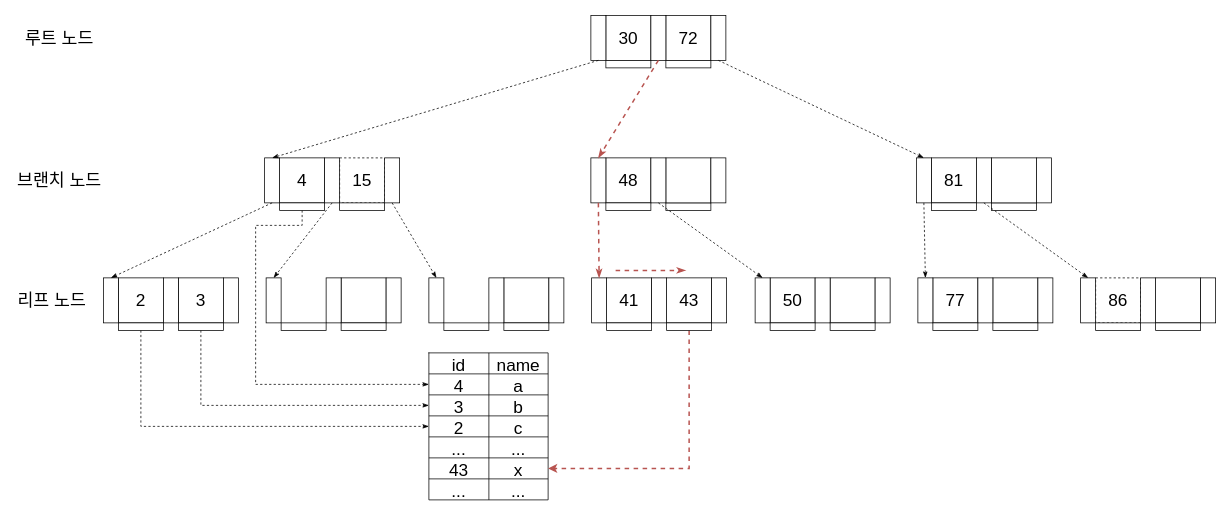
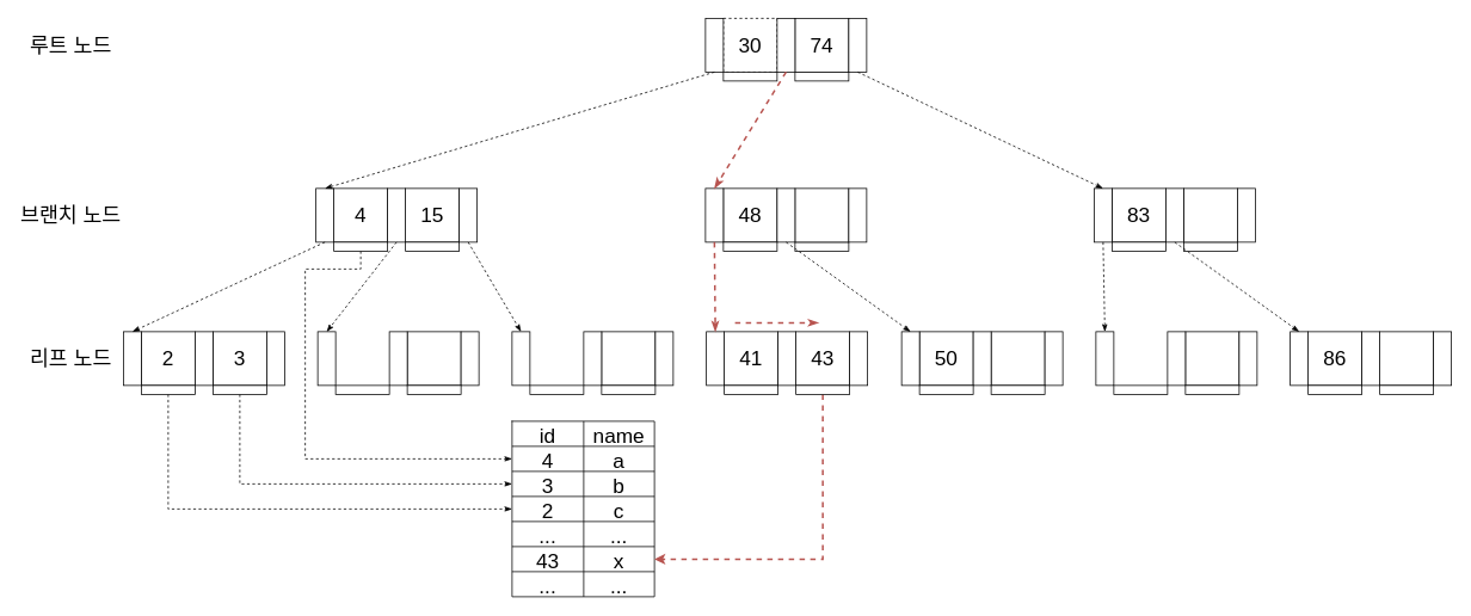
- <mxCell id="5" value="30" style="rounded=0;whiteSpace=wrap;html=1;fontSize=23;" parent="4" vertex="1"><mxGeometry x="20" width="60" height="60" as="geometry" /></mxCell>
+ <mxCell id="5" value="30" style="rounded=0;whiteSpace=wrap;html=1;fontSize=23;dashed=1;" parent="4" vertex="1"><mxGeometry x="20" width="60" height="60" as="geometry" /></mxCell>
- <mxCell id="6" value="72" style="rounded=0;whiteSpace=wrap;html=1;fontSize=23;" parent="4" vertex="1"><mxGeometry x="100" width="60" height="60" as="geometry" /></mxCell>
+ <mxCell id="6" value="74" style="rounded=0;whiteSpace=wrap;html=1;fontSize=23;" parent="4" vertex="1"><mxGeometry x="100" width="60" height="60" as="geometry" /></mxCell>
- <mxCell id="18" value="15" style="rounded=0;whiteSpace=wrap;html=1;fontSize=23;dashed=1;" parent="16" vertex="1"><mxGeometry x="100" width="60" height="60" as="geometry" /></mxCell>
+ <mxCell id="18" value="15" style="rounded=0;whiteSpace=wrap;html=1;fontSize=23;" parent="16" vertex="1"><mxGeometry x="100" width="60" height="60" as="geometry" /></mxCell>
- <mxCell id="23" value="81" style="rounded=0;whiteSpace=wrap;html=1;fontSize=23;" parent="22" vertex="1"><mxGeometry x="20" width="60" height="60" as="geometry" /></mxCell>
+ <mxCell id="23" value="83" style="rounded=0;whiteSpace=wrap;html=1;fontSize=23;" parent="22" vertex="1"><mxGeometry x="20" width="60" height="60" as="geometry" /></mxCell>
- <mxCell id="103" value="리프 노드" style="text;html=1;strokeColor=none;fillColor=none;align=center;verticalAlign=middle;whiteSpace=wrap;rounded=0;fontSize=23;" vertex="1" parent="1"><mxGeometry x="10" y="385" width="117" height="30" as="geometry" /></mxCell>
+ <mxCell id="103" value="리프 노드" style="text;html=1;strokeColor=none;fillColor=none;align=center;verticalAlign=middle;whiteSpace=wrap;rounded=0;fontSize=23;" vertex="1" parent="1"><mxGeometry y="385" width="117" height="30" as="geometry" x="20" /></mxCell>
- <mxCell id="52" value="77" style="rounded=0;whiteSpace=wrap;html=1;fontSize=23;" parent="51" vertex="1"><mxGeometry x="20" width="60" height="60" as="geometry" /></mxCell>
- <mxCell id="40" value="86" style="rounded=0;whiteSpace=wrap;html=1;fontSize=23;dashed=1;" parent="39" vertex="1"><mxGeometry x="20" width="60" height="60" as="geometry" /></mxCell>
+ <mxCell id="40" value="86" style="rounded=0;whiteSpace=wrap;html=1;fontSize=23;" parent="39" vertex="1"><mxGeometry x="20" width="60" height="60" as="geometry" /></mxCell>
